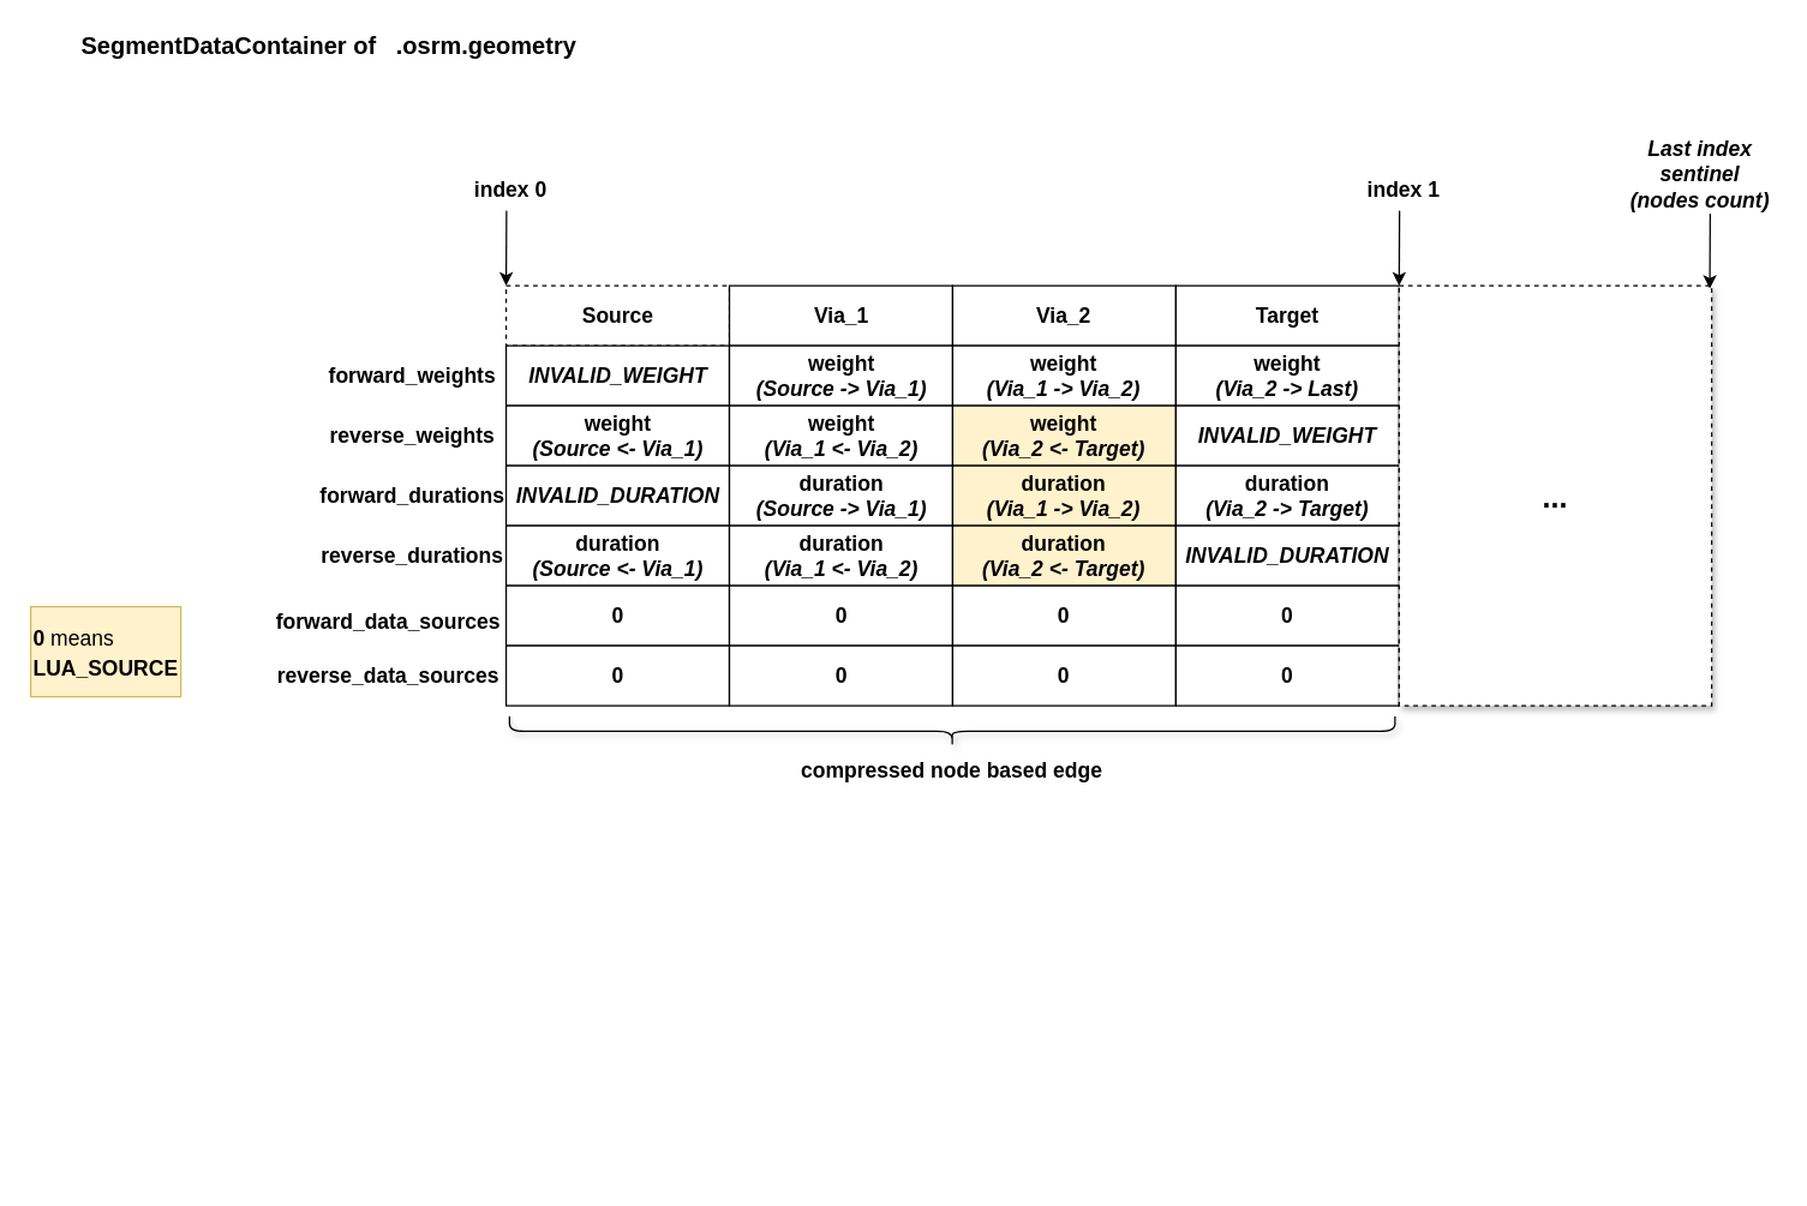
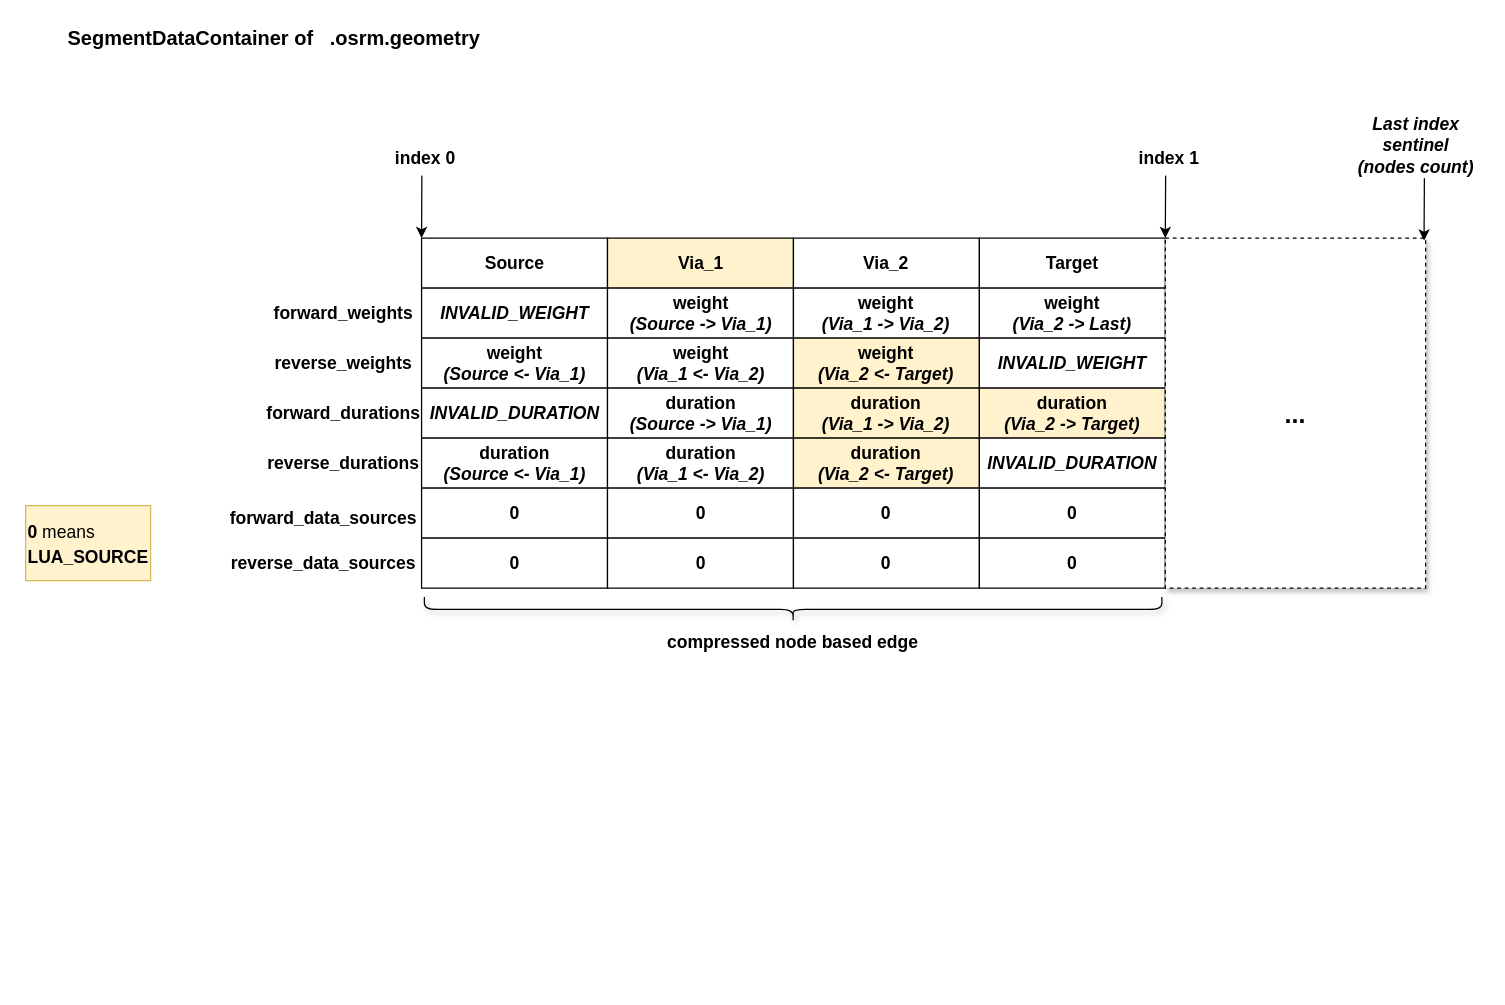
- <mxCell id="3" value="&lt;font style=&quot;font-size: 14px&quot;&gt;&lt;b&gt;Source&lt;/b&gt;&lt;/font&gt;" style="rounded=0;whiteSpace=wrap;html=1;dashed=1;" parent="1" vertex="1"><mxGeometry x="336.75" y="190" width="148.75" height="40" as="geometry" /></mxCell>
+ <mxCell id="3" value="&lt;font style=&quot;font-size: 14px&quot;&gt;&lt;b&gt;Source&lt;/b&gt;&lt;/font&gt;" style="rounded=0;whiteSpace=wrap;html=1;" parent="1" vertex="1"><mxGeometry x="336.75" y="190" width="148.75" height="40" as="geometry" /></mxCell>
- <mxCell id="10" value="&lt;font style=&quot;font-size: 14px&quot;&gt;&lt;b&gt;Via_1&lt;/b&gt;&lt;/font&gt;" style="rounded=0;whiteSpace=wrap;html=1;" parent="1" vertex="1"><mxGeometry x="485.5" y="190" width="148.75" height="40" as="geometry" /></mxCell>
+ <mxCell id="10" value="&lt;font style=&quot;font-size: 14px&quot;&gt;&lt;b&gt;Via_1&lt;/b&gt;&lt;/font&gt;" style="rounded=0;whiteSpace=wrap;html=1;fillColor=#fff2cc;" parent="1" vertex="1"><mxGeometry x="485.5" y="190" width="148.75" height="40" as="geometry" /></mxCell>
- <mxCell id="24" value="&lt;font style=&quot;font-size: 14px&quot;&gt;&lt;b&gt;duration&lt;/b&gt;&lt;b&gt;&lt;br&gt;&lt;i&gt;(&lt;/i&gt;&lt;/b&gt;&lt;b&gt;&lt;i&gt;Via_2&amp;nbsp;&lt;/i&gt;&lt;/b&gt;&lt;b&gt;&lt;i&gt;-&amp;gt; Target)&lt;/i&gt;&lt;/b&gt;&lt;/font&gt;" style="rounded=0;whiteSpace=wrap;html=1;" parent="1" vertex="1"><mxGeometry x="783" y="310" width="148.75" height="40" as="geometry" /></mxCell>
+ <mxCell id="24" value="&lt;font style=&quot;font-size: 14px&quot;&gt;&lt;b&gt;duration&lt;/b&gt;&lt;b&gt;&lt;br&gt;&lt;i&gt;(&lt;/i&gt;&lt;/b&gt;&lt;b&gt;&lt;i&gt;Via_2&amp;nbsp;&lt;/i&gt;&lt;/b&gt;&lt;b&gt;&lt;i&gt;-&amp;gt; Target)&lt;/i&gt;&lt;/b&gt;&lt;/font&gt;" style="rounded=0;whiteSpace=wrap;html=1;fillColor=#fff2cc;" parent="1" vertex="1"><mxGeometry x="783" y="310" width="148.75" height="40" as="geometry" /></mxCell>
